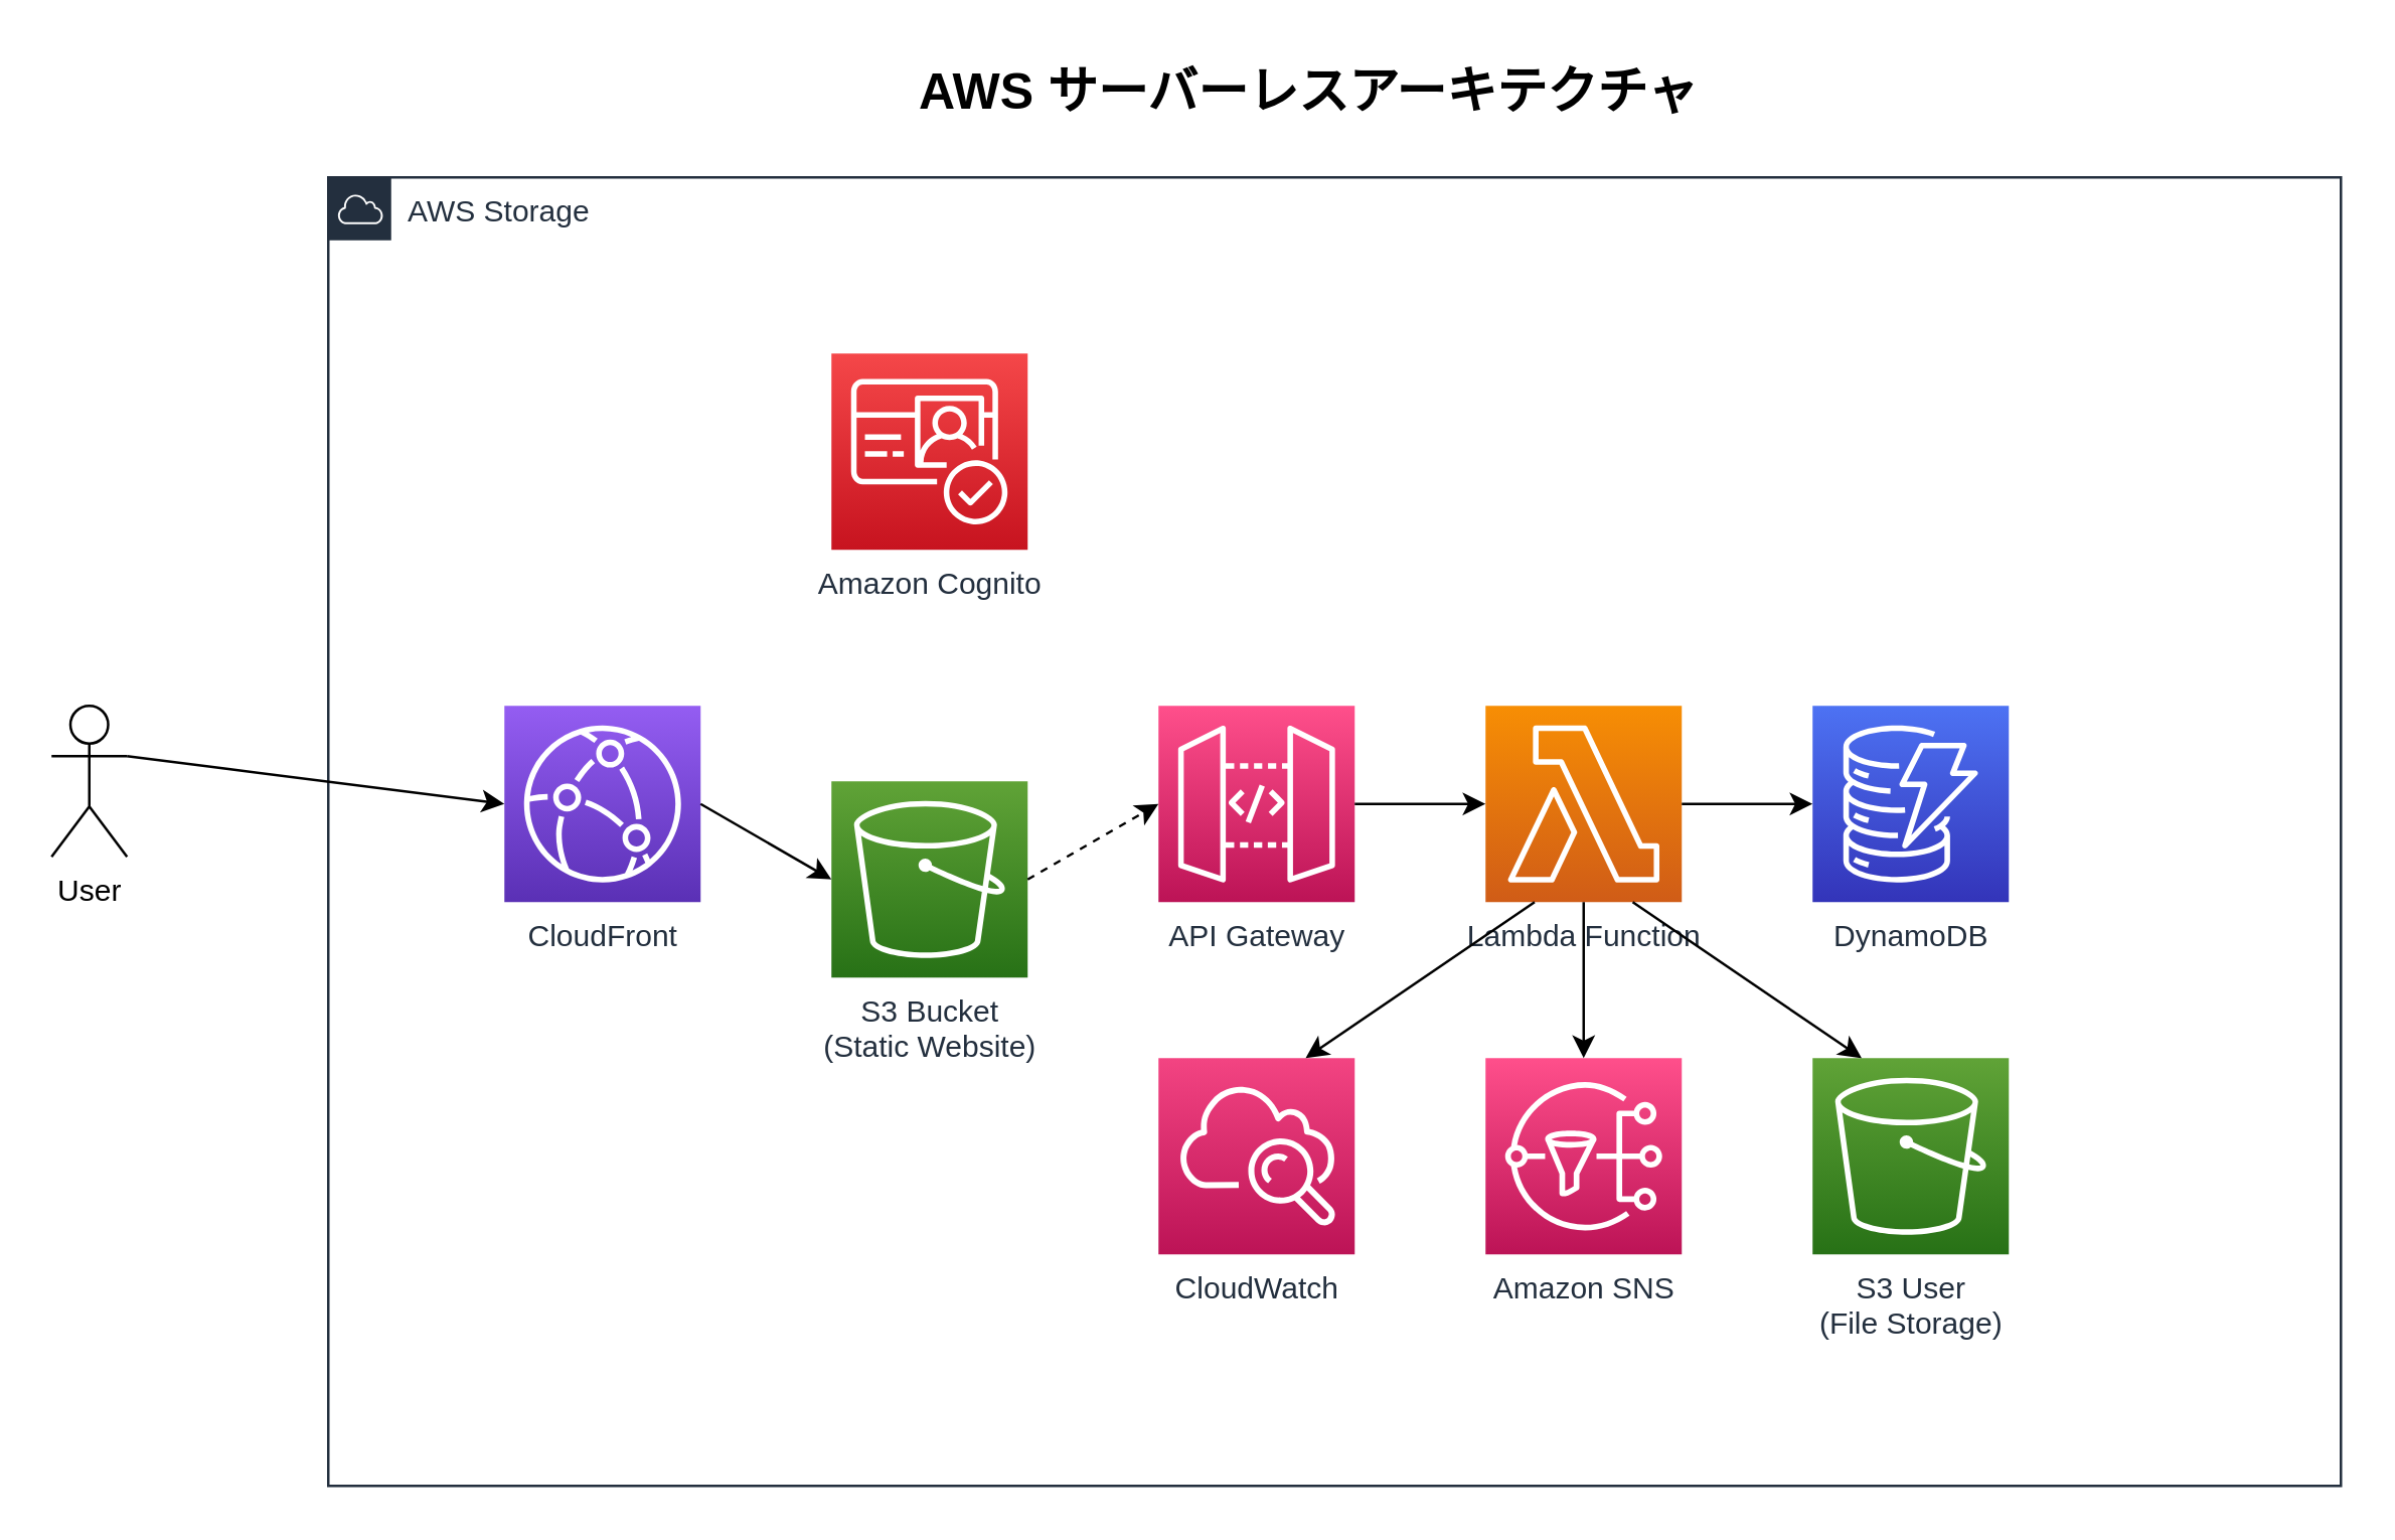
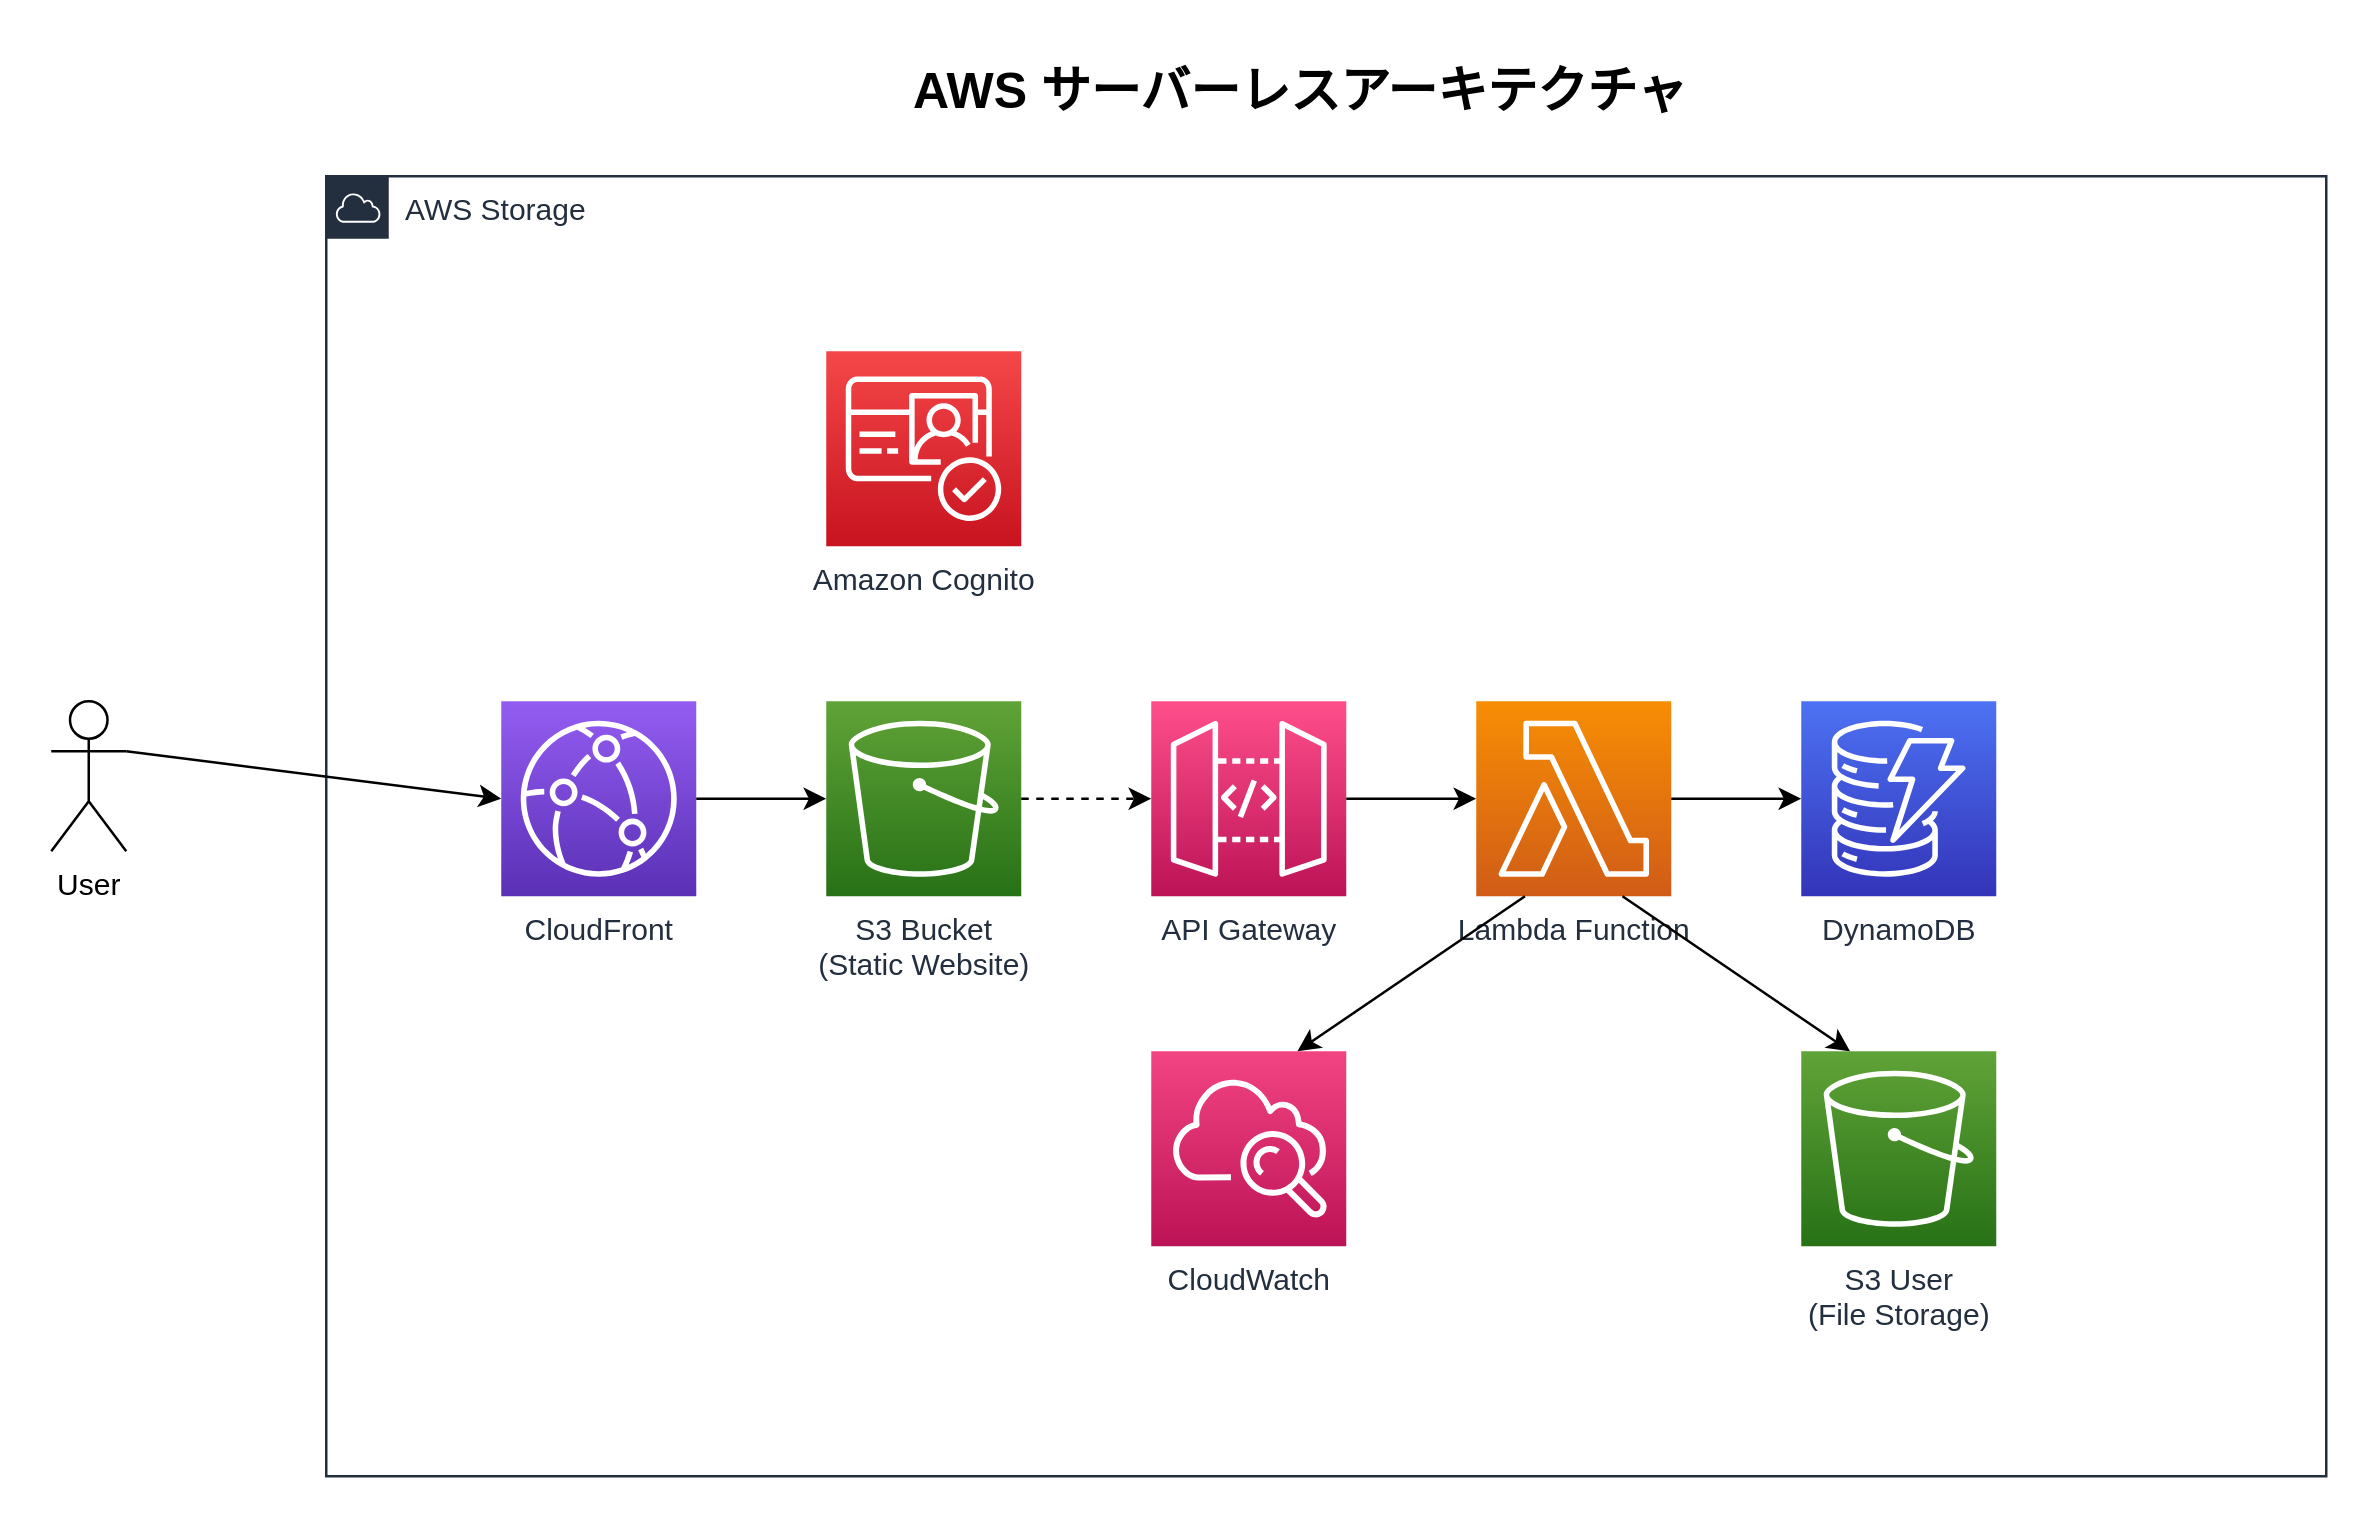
- <mxCell id="5" value="S3 Bucket&#10;(Static Website)" style="sketch=0;points=[[0,0,0],[0.25,0,0],[0.5,0,0],[0.75,0,0],[1,0,0],[0,1,0],[0.25,1,0],[0.5,1,0],[0.75,1,0],[1,1,0],[0,0.25,0],[0,0.5,0],[0,0.75,0],[1,0.25,0],[1,0.5,0],[1,0.75,0]];outlineConnect=0;fontColor=#232F3E;gradientColor=#60A337;gradientDirection=north;fillColor=#277116;strokeColor=#ffffff;dashed=0;verticalLabelPosition=bottom;verticalAlign=top;align=center;html=1;fontSize=12;fontStyle=0;aspect=fixed;shape=mxgraph.aws4.resourceIcon;resIcon=mxgraph.aws4.s3;" parent="2" vertex="1"><mxGeometry x="200" y="240" width="78" height="78" as="geometry" /></mxCell>
+ <mxCell id="5" value="S3 Bucket&#10;(Static Website)" style="sketch=0;points=[[0,0,0],[0.25,0,0],[0.5,0,0],[0.75,0,0],[1,0,0],[0,1,0],[0.25,1,0],[0.5,1,0],[0.75,1,0],[1,1,0],[0,0.25,0],[0,0.5,0],[0,0.75,0],[1,0.25,0],[1,0.5,0],[1,0.75,0]];outlineConnect=0;fontColor=#232F3E;gradientColor=#60A337;gradientDirection=north;fillColor=#277116;strokeColor=#ffffff;dashed=0;verticalLabelPosition=bottom;verticalAlign=top;align=center;html=1;fontSize=12;fontStyle=0;aspect=fixed;shape=mxgraph.aws4.resourceIcon;resIcon=mxgraph.aws4.s3;" parent="2" vertex="1"><mxGeometry x="200" y="210" width="78" height="78" as="geometry" /></mxCell>
- <mxCell id="18" value="" style="endArrow=classic;html=1;rounded=0;exitX=0.5;exitY=1;exitDx=0;exitDy=0;exitPerimeter=0;entryX=0.5;entryY=0;entryDx=0;entryDy=0;entryPerimeter=0;" parent="2" source="7" target="10" edge="1"><mxGeometry width="50" height="50" relative="1" as="geometry"><mxPoint x="499" y="298" as="sourcePoint" /><mxPoint x="499" y="348" as="targetPoint" /></mxGeometry></mxCell>
- <mxCell id="10" value="Amazon SNS" style="sketch=0;points=[[0,0,0],[0.25,0,0],[0.5,0,0],[0.75,0,0],[1,0,0],[0,1,0],[0.25,1,0],[0.5,1,0],[0.75,1,0],[1,1,0],[0,0.25,0],[0,0.5,0],[0,0.75,0],[1,0.25,0],[1,0.5,0],[1,0.75,0]];outlineConnect=0;fontColor=#232F3E;gradientColor=#FF4F8B;gradientDirection=north;fillColor=#BC1356;strokeColor=#ffffff;dashed=0;verticalLabelPosition=bottom;verticalAlign=top;align=center;html=1;fontSize=12;fontStyle=0;aspect=fixed;shape=mxgraph.aws4.resourceIcon;resIcon=mxgraph.aws4.sns;" parent="2" vertex="1"><mxGeometry x="460" y="350" width="78" height="78" as="geometry" /></mxCell>
